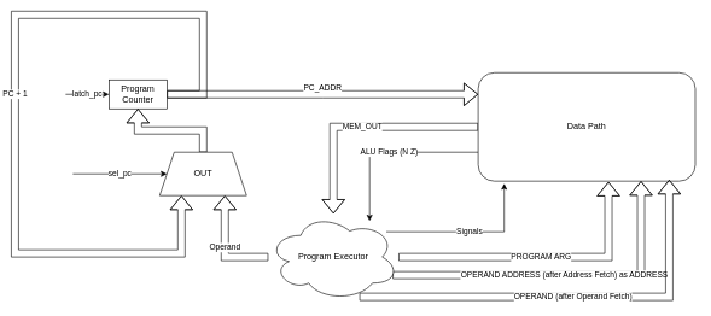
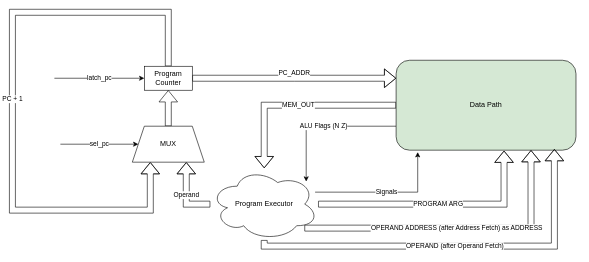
- <mxCell id="4" value="Program Counter" style="rounded=0;whiteSpace=wrap;html=1;" parent="1" vertex="1"><mxGeometry x="150" y="110" width="80" height="40" as="geometry" /></mxCell>
+ <mxCell id="4" value="Program Counter" style="rounded=0;whiteSpace=wrap;html=1;" parent="1" vertex="1"><mxGeometry x="240" y="110" width="80" height="40" as="geometry" /></mxCell>
- <mxCell id="7" value="Data Path" style="rounded=1;whiteSpace=wrap;html=1;" parent="1" vertex="1"><mxGeometry x="660" y="100" width="300" height="150" as="geometry" /></mxCell>
+ <mxCell id="7" value="Data Path" style="rounded=1;whiteSpace=wrap;html=1;fillColor=#d5e8d4;" parent="1" vertex="1"><mxGeometry x="660" y="100" width="300" height="150" as="geometry" /></mxCell>
- <mxCell id="14" value="OUT" style="shape=trapezoid;perimeter=trapezoidPerimeter;whiteSpace=wrap;html=1;fixedSize=1;" parent="1" vertex="1"><mxGeometry x="220" y="210" width="120" height="60" as="geometry" /></mxCell>
+ <mxCell id="14" value="MUX" style="shape=trapezoid;perimeter=trapezoidPerimeter;whiteSpace=wrap;html=1;fixedSize=1;" parent="1" vertex="1"><mxGeometry x="220" y="210" width="120" height="60" as="geometry" /></mxCell>
- <mxCell id="12" value="Program Executor" style="ellipse;shape=cloud;whiteSpace=wrap;html=1;" parent="1" vertex="1"><mxGeometry x="370" y="295" width="180" height="120" as="geometry" /></mxCell>
+ <mxCell id="12" value="Program Executor" style="ellipse;shape=cloud;whiteSpace=wrap;html=1;" parent="1" vertex="1"><mxGeometry x="350" y="280" width="180" height="120" as="geometry" /></mxCell>
